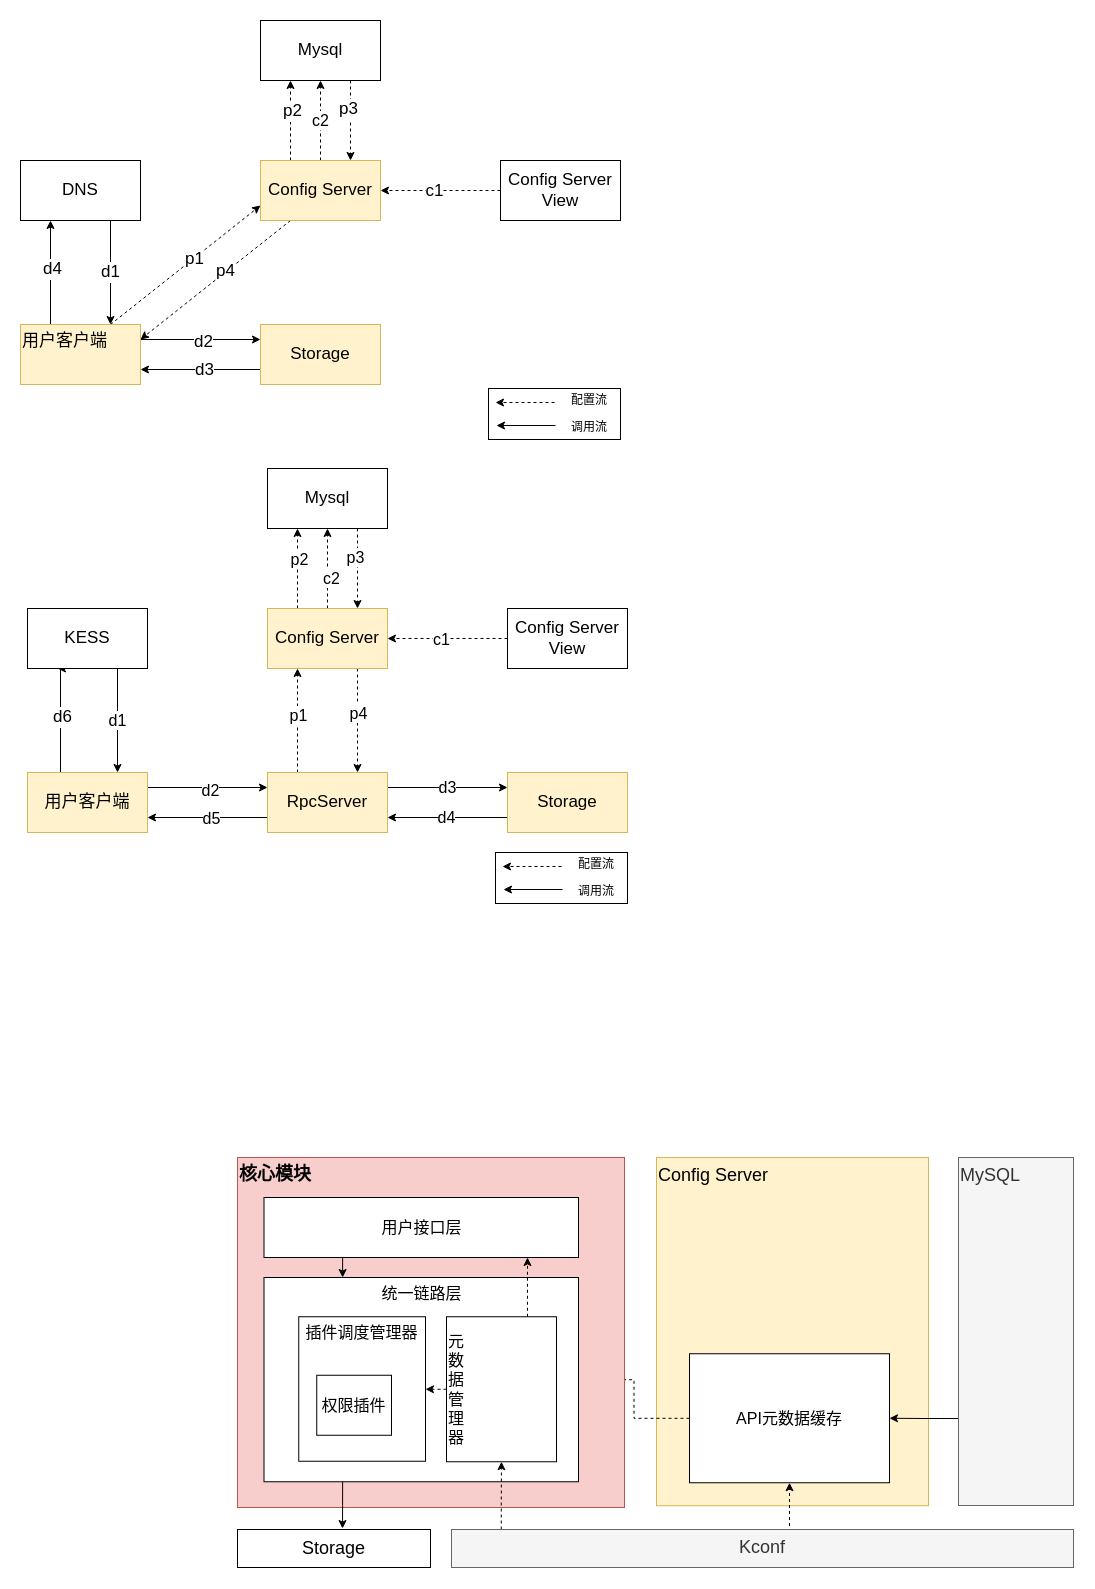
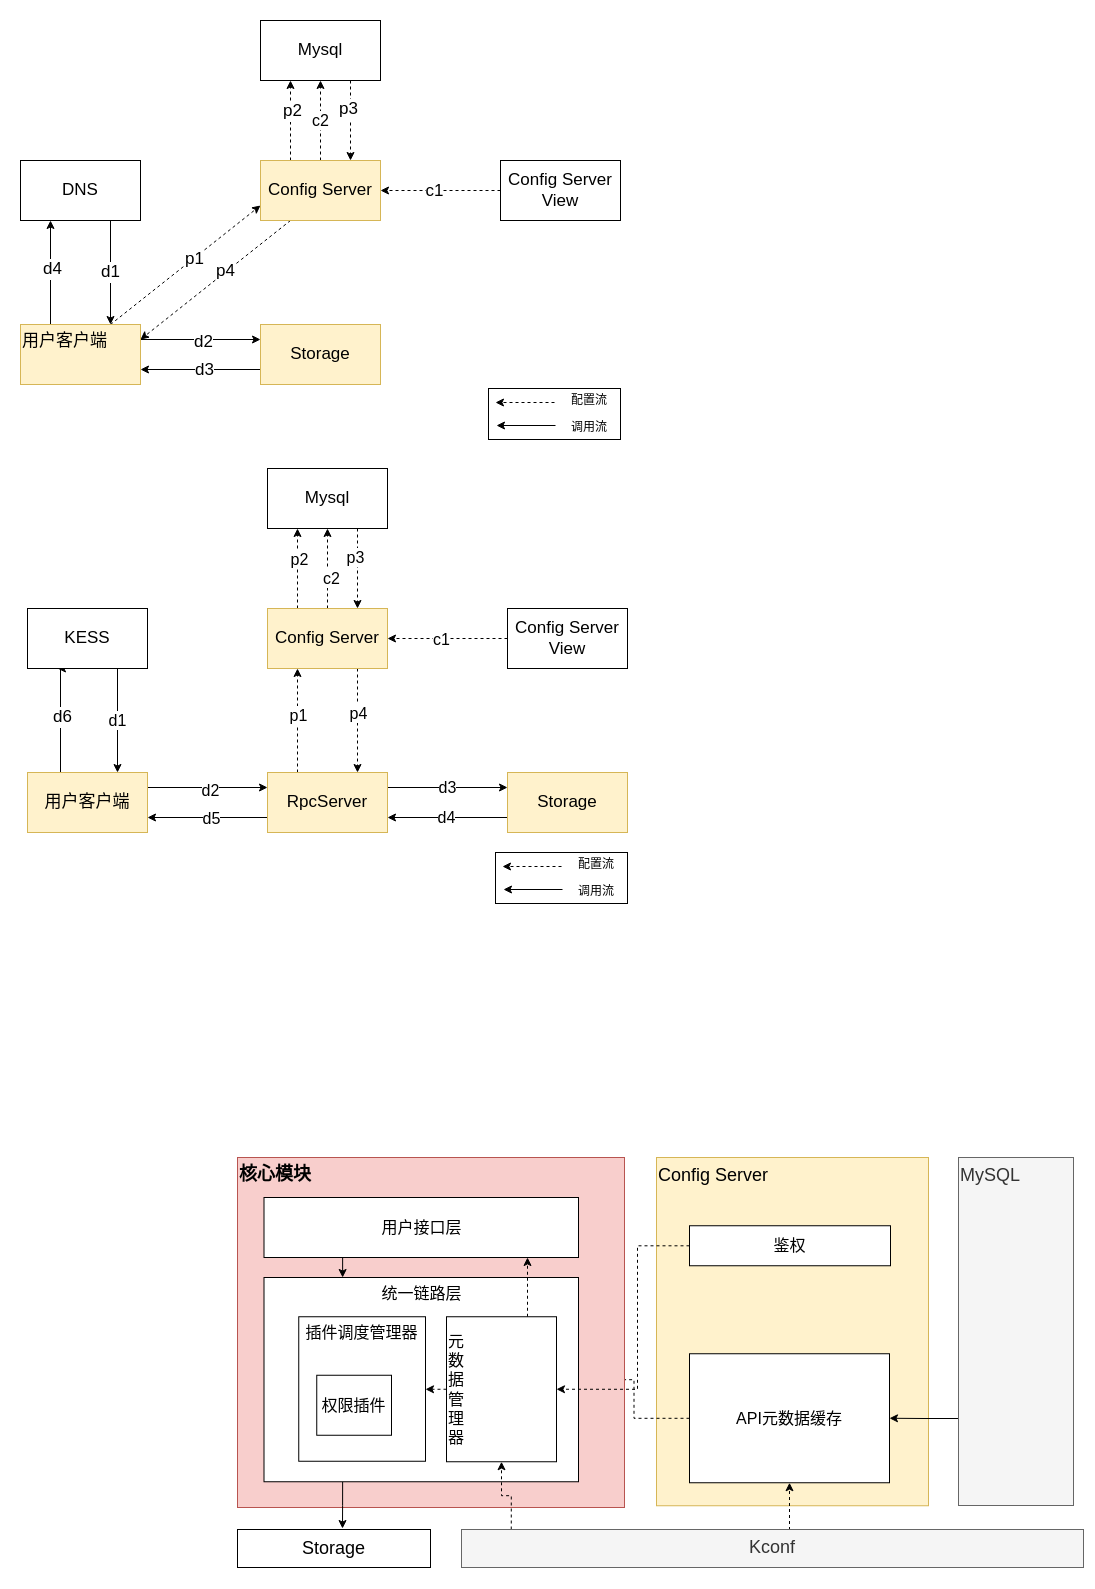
+ <mxCell id="67" value="&lt;font style=&quot;font-size: 16px&quot;&gt;鉴权&lt;/font&gt;" style="rounded=0;whiteSpace=wrap;html=1;fontSize=19;" vertex="1" parent="1"><mxGeometry x="689" y="1225.25" width="201" height="40" as="geometry" /></mxCell>
+ <mxCell id="80" style="edgeStyle=orthogonalEdgeStyle;rounded=0;orthogonalLoop=1;jettySize=auto;html=1;entryX=1;entryY=0.5;entryDx=0;entryDy=0;fontSize=18;startArrow=none;startFill=0;endArrow=classic;endFill=1;dashed=1;" edge="1" parent="1" source="67" target="77"><mxGeometry relative="1" as="geometry"><mxPoint x="1018.5" y="1330.25" as="targetPoint" /><Array as="points"><mxPoint x="637" y="1245.25" /><mxPoint x="637" y="1389.25" /></Array></mxGeometry></mxCell>
- <mxCell id="85" value="&lt;span style=&quot;font-size: 18px&quot;&gt;Kconf&lt;/span&gt;" style="rounded=0;whiteSpace=wrap;html=1;fontSize=19;verticalAlign=top;fillColor=#f5f5f5;strokeColor=#666666;fontColor=#333333;" vertex="1" parent="1"><mxGeometry x="451" y="1529" width="622" height="38" as="geometry" /></mxCell>
+ <mxCell id="85" value="&lt;span style=&quot;font-size: 18px&quot;&gt;Kconf&lt;/span&gt;" style="rounded=0;whiteSpace=wrap;html=1;fontSize=19;verticalAlign=top;fillColor=#f5f5f5;strokeColor=#666666;fontColor=#333333;" vertex="1" parent="1"><mxGeometry x="461" y="1529" width="622" height="38" as="geometry" /></mxCell>
